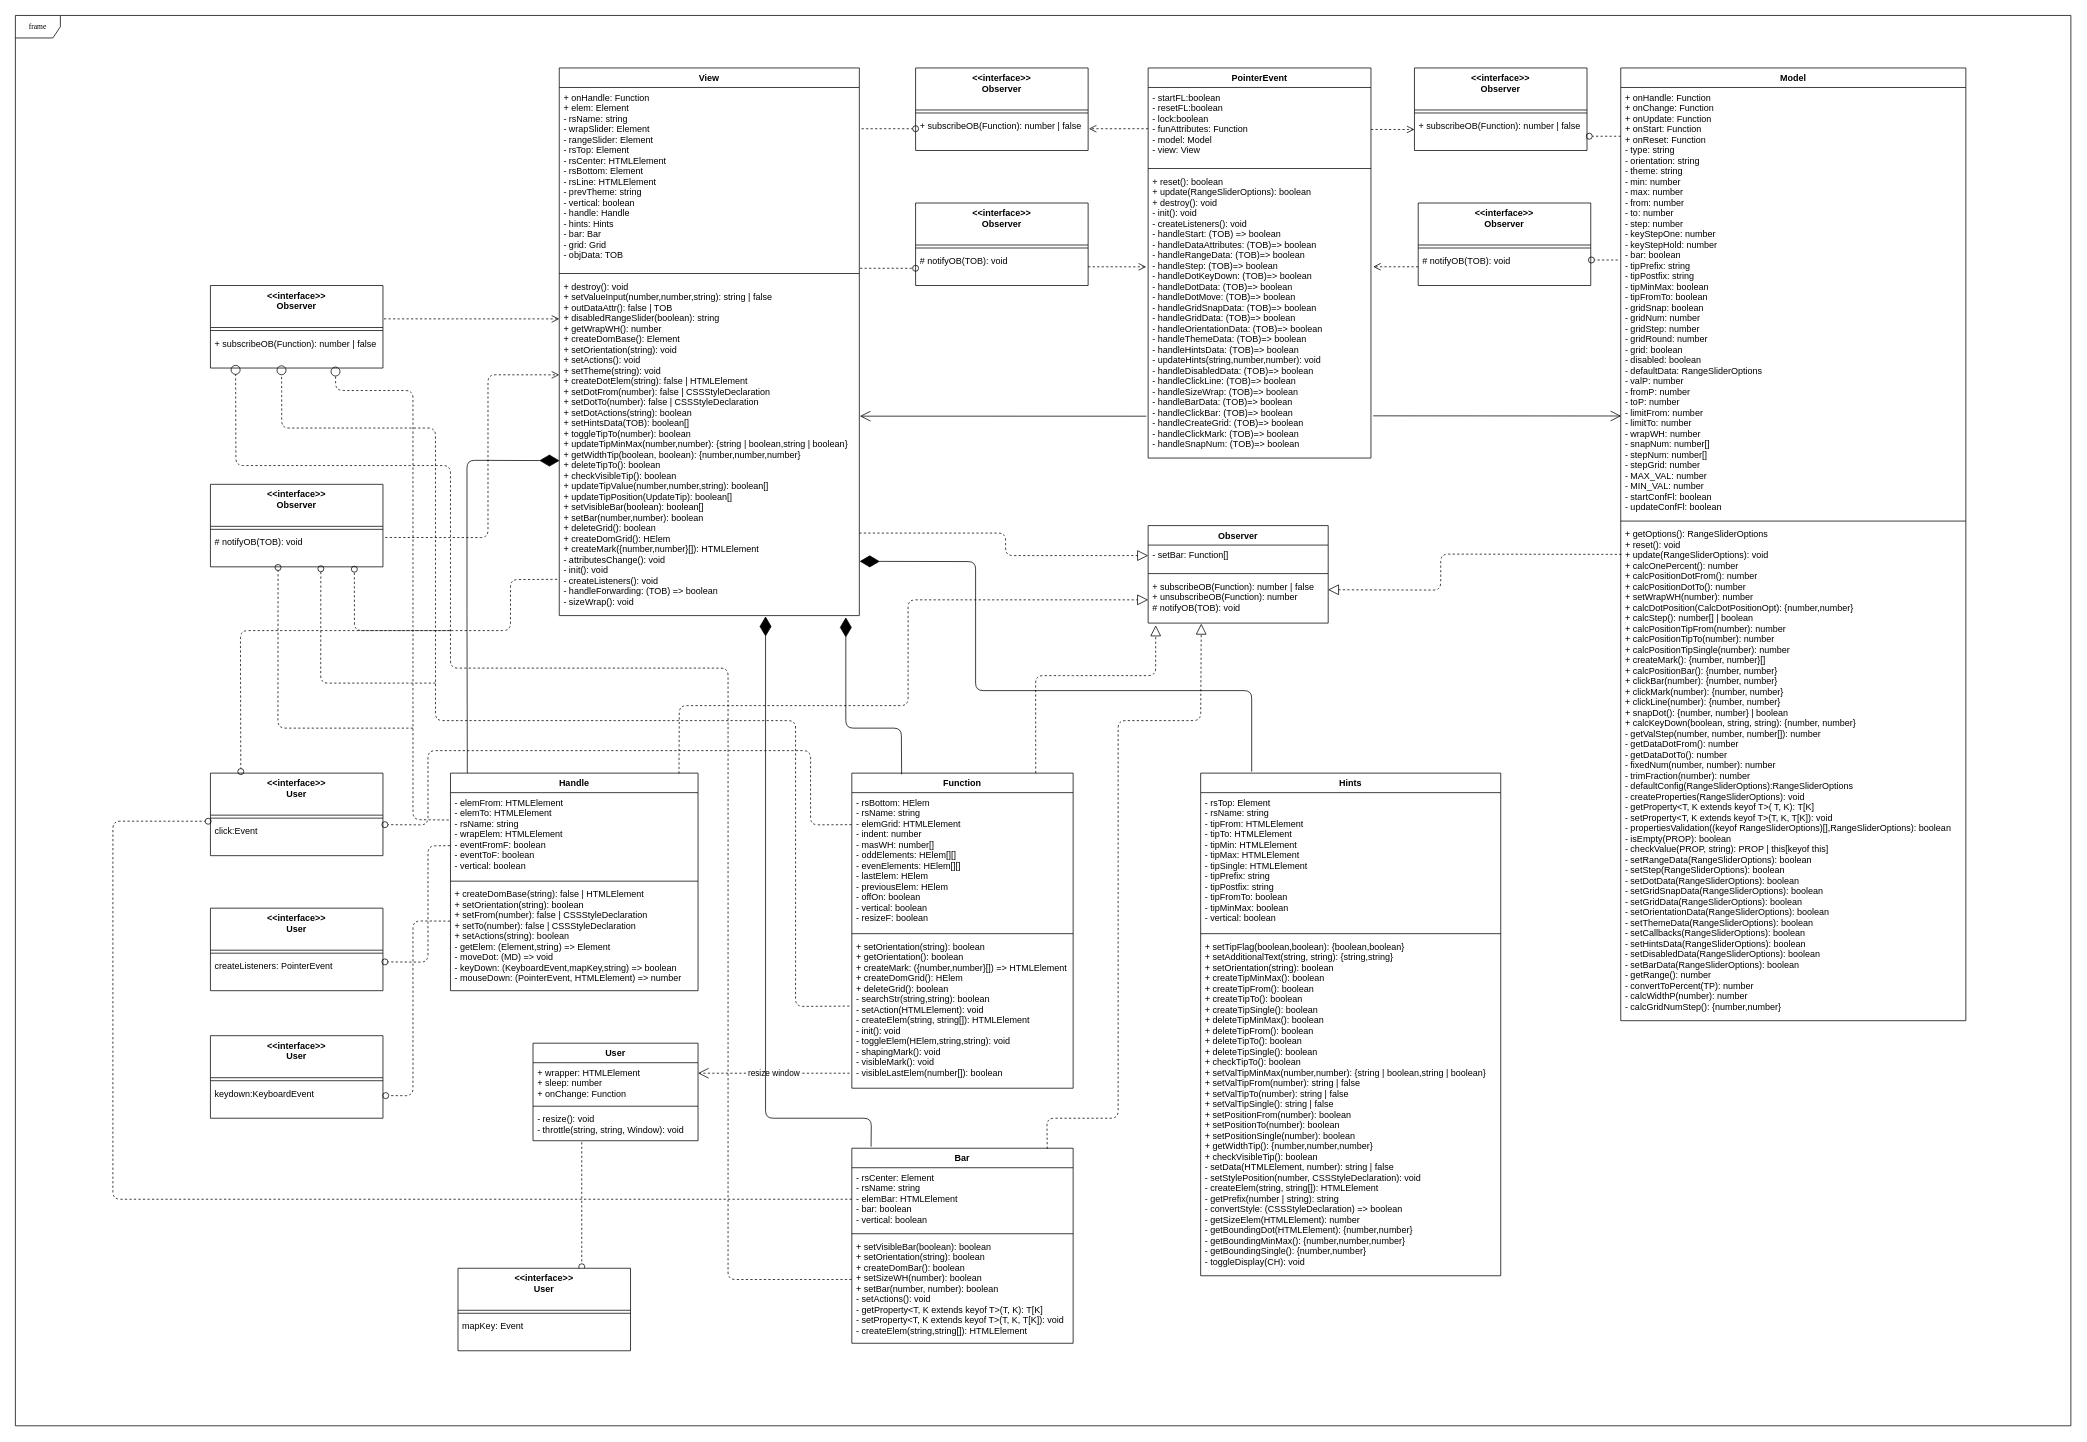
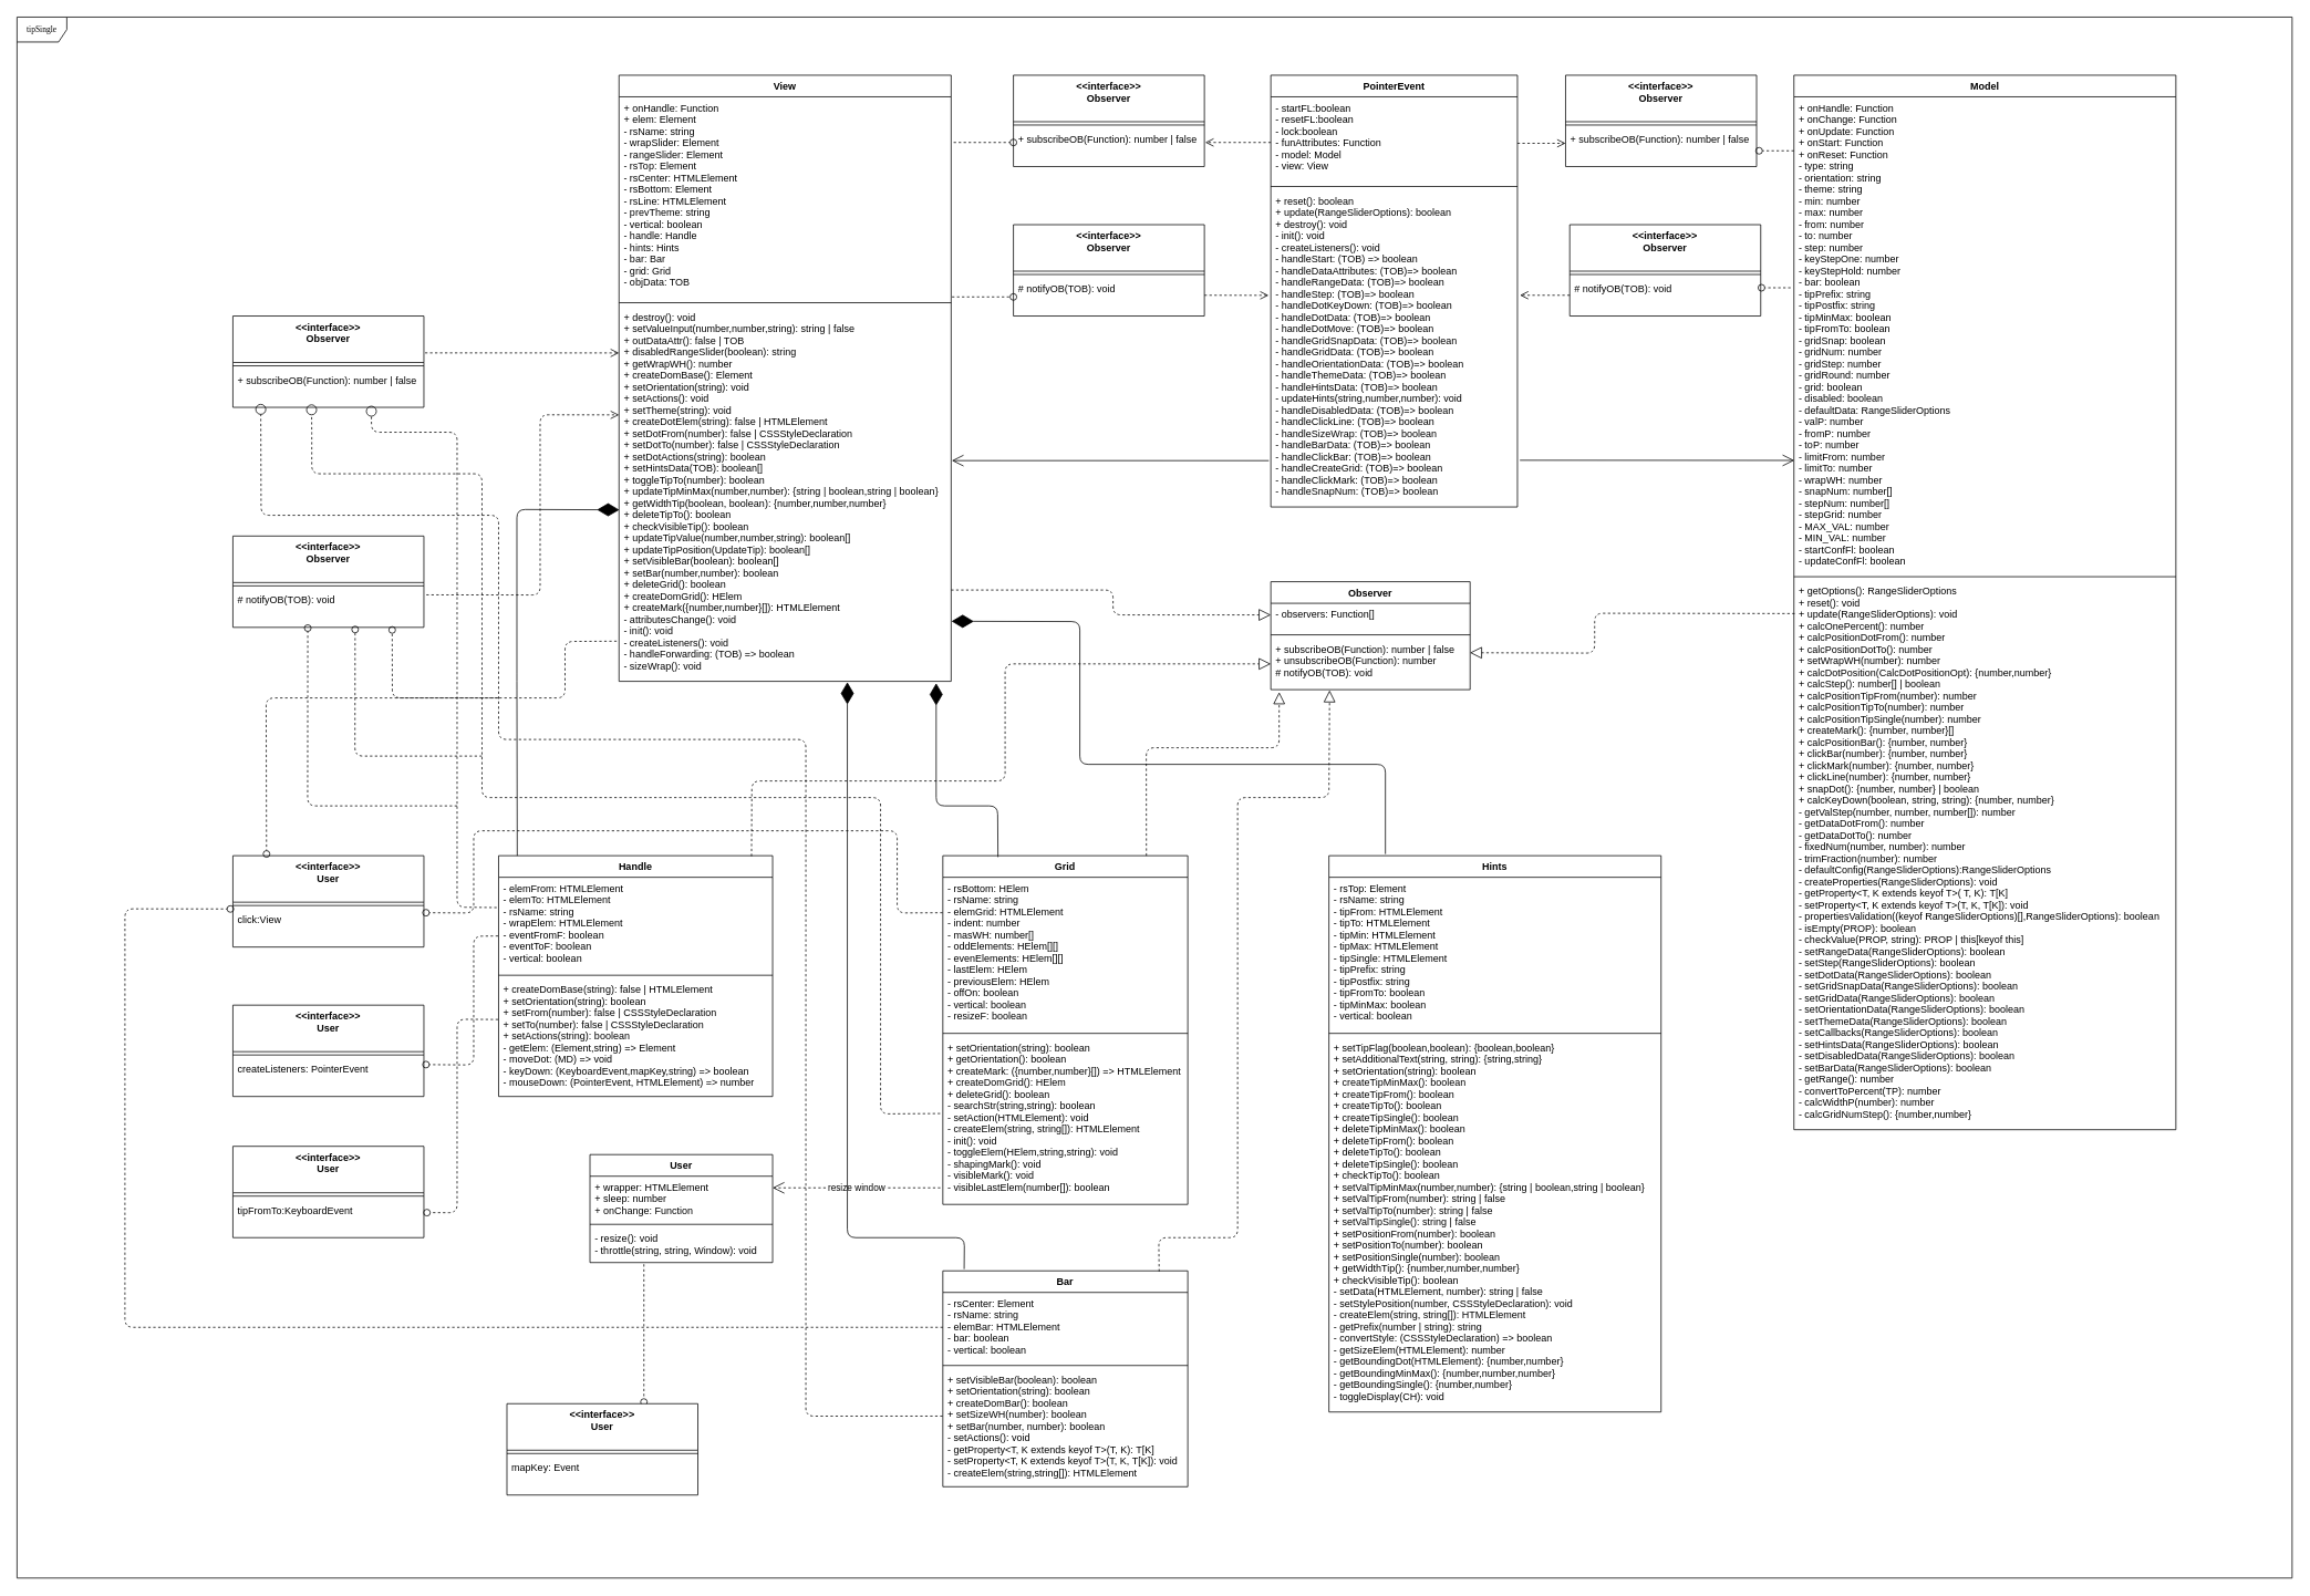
- <mxCell id="2" value="frame" style="shape=umlFrame;whiteSpace=wrap;html=1;rounded=0;shadow=0;comic=0;labelBackgroundColor=none;strokeWidth=1;fontFamily=Verdana;fontSize=10;align=center;" parent="1" vertex="1"><mxGeometry x="20" y="20" width="2740" height="1880" as="geometry" /></mxCell>
+ <mxCell id="2" value="tipSingle" style="shape=umlFrame;whiteSpace=wrap;html=1;rounded=0;shadow=0;comic=0;labelBackgroundColor=none;strokeWidth=1;fontFamily=Verdana;fontSize=10;align=center;" parent="1" vertex="1"><mxGeometry x="20" y="20" width="2740" height="1880" as="geometry" /></mxCell>
- <mxCell id="8" value="- setBar: Function[]" style="text;strokeColor=none;fillColor=none;align=left;verticalAlign=top;spacingLeft=4;spacingRight=4;overflow=hidden;rotatable=0;points=[[0,0.5],[1,0.5]];portConstraint=eastwest;" parent="7" vertex="1"><mxGeometry y="26" width="240" height="34" as="geometry" /></mxCell>
+ <mxCell id="8" value="- observers: Function[]" style="text;strokeColor=none;fillColor=none;align=left;verticalAlign=top;spacingLeft=4;spacingRight=4;overflow=hidden;rotatable=0;points=[[0,0.5],[1,0.5]];portConstraint=eastwest;" parent="7" vertex="1"><mxGeometry y="26" width="240" height="34" as="geometry" /></mxCell>
- <mxCell id="27" value="Function" style="swimlane;fontStyle=1;align=center;verticalAlign=top;childLayout=stackLayout;horizontal=1;startSize=26;horizontalStack=0;resizeParent=1;resizeParentMax=0;resizeLast=0;collapsible=1;marginBottom=0;" parent="1" vertex="1"><mxGeometry x="1135" y="1030" width="295" height="420" as="geometry" /></mxCell>
+ <mxCell id="27" value="Grid" style="swimlane;fontStyle=1;align=center;verticalAlign=top;childLayout=stackLayout;horizontal=1;startSize=26;horizontalStack=0;resizeParent=1;resizeParentMax=0;resizeLast=0;collapsible=1;marginBottom=0;" parent="1" vertex="1"><mxGeometry x="1135" y="1030" width="295" height="420" as="geometry" /></mxCell>
- <mxCell id="87" value="click:Event" style="text;strokeColor=none;fillColor=none;align=left;verticalAlign=top;spacingLeft=4;spacingRight=4;overflow=hidden;rotatable=0;points=[[0,0.5],[1,0.5]];portConstraint=eastwest;" parent="85" vertex="1"><mxGeometry y="64" width="230" height="46" as="geometry" /></mxCell>
+ <mxCell id="87" value="click:View" style="text;strokeColor=none;fillColor=none;align=left;verticalAlign=top;spacingLeft=4;spacingRight=4;overflow=hidden;rotatable=0;points=[[0,0.5],[1,0.5]];portConstraint=eastwest;" parent="85" vertex="1"><mxGeometry y="64" width="230" height="46" as="geometry" /></mxCell>
- <mxCell id="93" value="keydown:KeyboardEvent" style="text;strokeColor=none;fillColor=none;align=left;verticalAlign=top;spacingLeft=4;spacingRight=4;overflow=hidden;rotatable=0;points=[[0,0.5],[1,0.5]];portConstraint=eastwest;" parent="91" vertex="1"><mxGeometry y="64" width="230" height="46" as="geometry" /></mxCell>
+ <mxCell id="93" value="tipFromTo:KeyboardEvent" style="text;strokeColor=none;fillColor=none;align=left;verticalAlign=top;spacingLeft=4;spacingRight=4;overflow=hidden;rotatable=0;points=[[0,0.5],[1,0.5]];portConstraint=eastwest;" parent="91" vertex="1"><mxGeometry y="64" width="230" height="46" as="geometry" /></mxCell>
